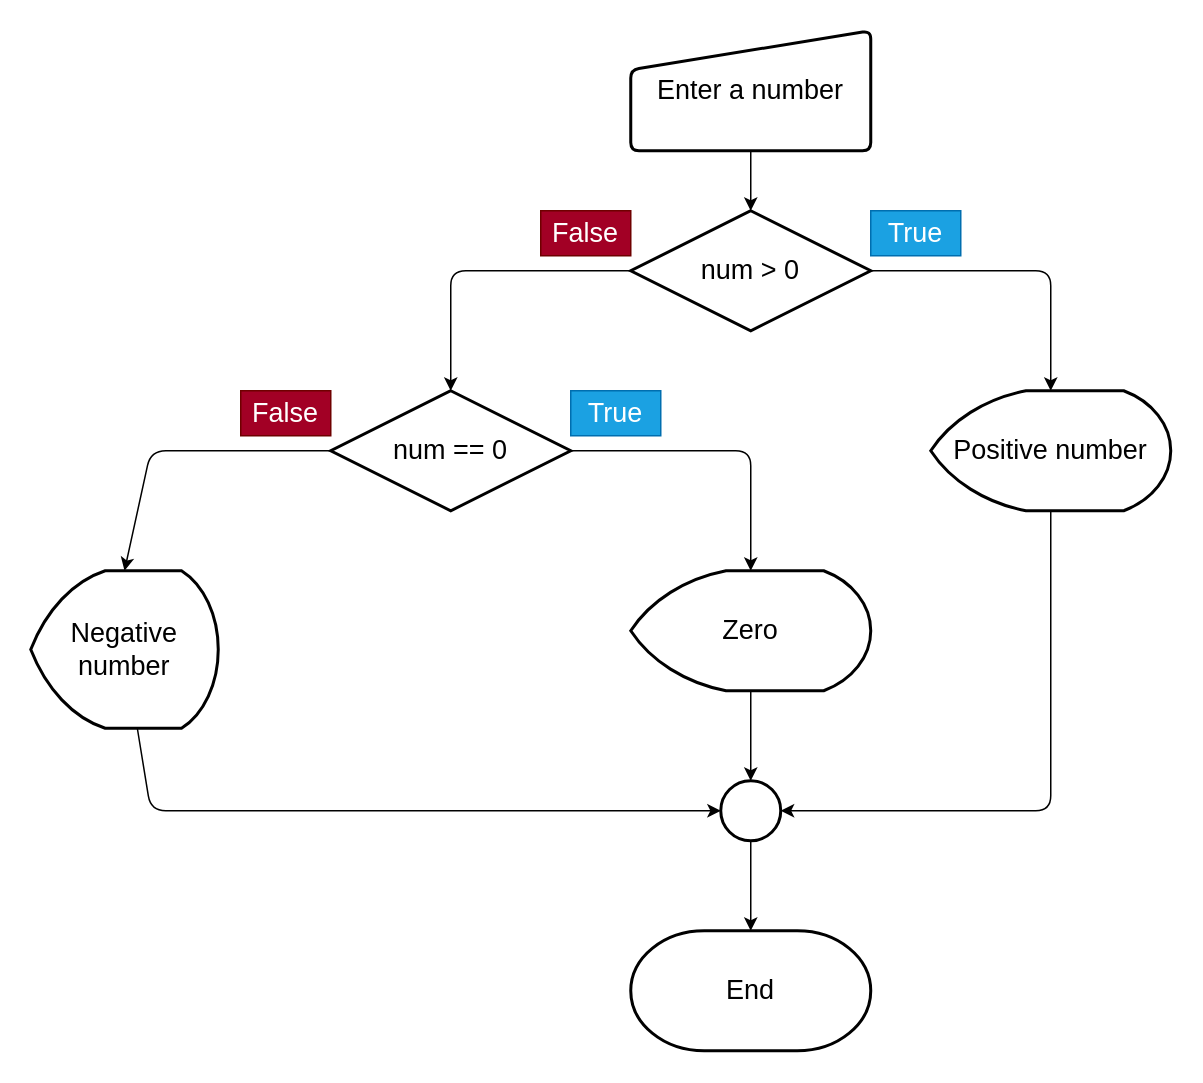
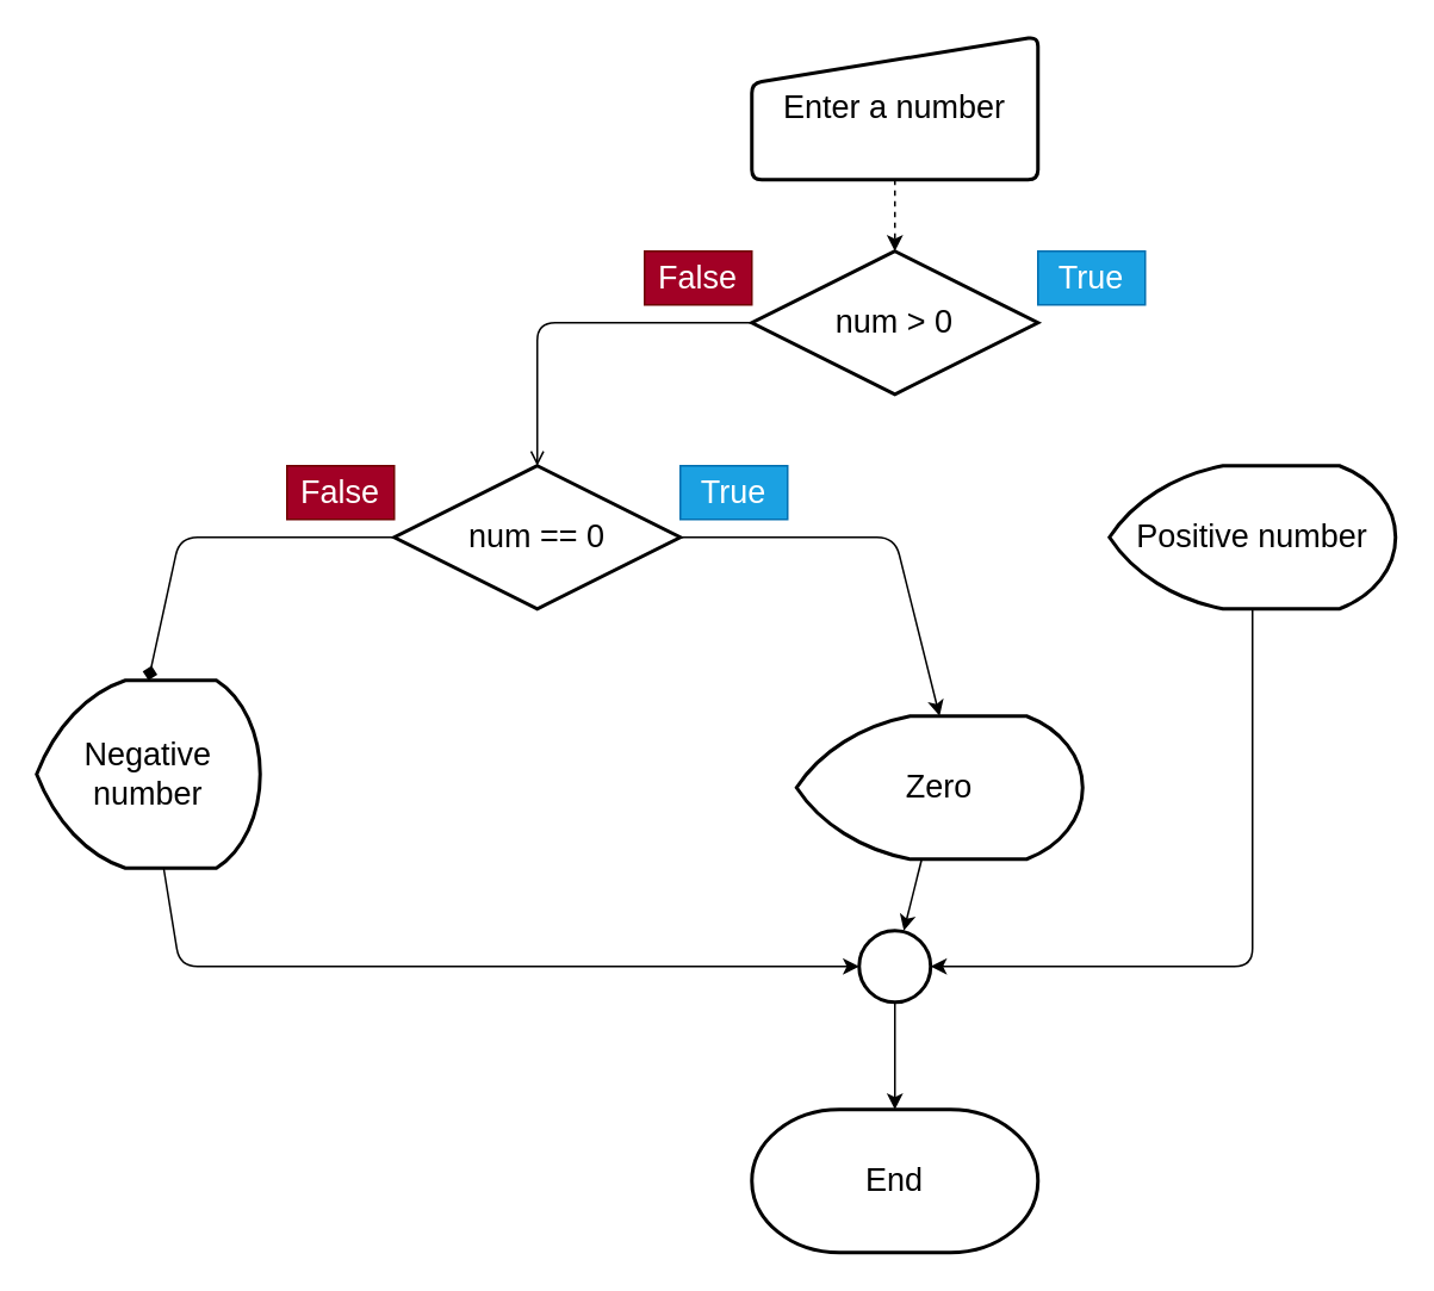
- <mxCell id="3" value="" style="edgeStyle=none;html=1;fontSize=18;" edge="1" parent="1" source="4" target="7"><mxGeometry relative="1" as="geometry" /></mxCell>
+ <mxCell id="3" value="" style="edgeStyle=none;html=1;fontSize=18;dashed=1;" edge="1" parent="1" source="4" target="7"><mxGeometry relative="1" as="geometry" /></mxCell>
- <mxCell id="5" value="" style="edgeStyle=none;html=1;fontSize=18;" edge="1" parent="1" source="7" target="9"><mxGeometry relative="1" as="geometry"><Array as="points"><mxPoint x="700" y="180" /></Array></mxGeometry></mxCell>
- <mxCell id="6" style="edgeStyle=none;html=1;entryX=0.5;entryY=0;entryDx=0;entryDy=0;entryPerimeter=0;fontSize=18;" edge="1" parent="1" source="7" target="12"><mxGeometry relative="1" as="geometry"><Array as="points"><mxPoint x="300" y="180" /></Array></mxGeometry></mxCell>
+ <mxCell id="6" style="edgeStyle=none;html=1;entryX=0.5;entryY=0;entryDx=0;entryDy=0;entryPerimeter=0;fontSize=18;endArrow=open;" edge="1" parent="1" source="7" target="12"><mxGeometry relative="1" as="geometry"><Array as="points"><mxPoint x="300" y="180" /></Array></mxGeometry></mxCell>
- <mxCell id="11" style="edgeStyle=none;html=1;entryX=0.5;entryY=0;entryDx=0;entryDy=0;entryPerimeter=0;fontSize=18;" edge="1" parent="1" source="12" target="18"><mxGeometry relative="1" as="geometry"><Array as="points"><mxPoint x="100" y="300" /></Array></mxGeometry></mxCell>
+ <mxCell id="11" style="edgeStyle=none;html=1;entryX=0.5;entryY=0;entryDx=0;entryDy=0;entryPerimeter=0;fontSize=18;endArrow=diamond;" edge="1" parent="1" source="12" target="18"><mxGeometry relative="1" as="geometry"><Array as="points"><mxPoint x="100" y="300" /></Array></mxGeometry></mxCell>
- <mxCell id="14" value="Zero" style="strokeWidth=2;html=1;shape=mxgraph.flowchart.display;whiteSpace=wrap;fontSize=18;" vertex="1" parent="1"><mxGeometry x="420" y="380" width="160" height="80" as="geometry" /></mxCell>
+ <mxCell id="14" value="Zero" style="strokeWidth=2;html=1;shape=mxgraph.flowchart.display;whiteSpace=wrap;fontSize=18;" vertex="1" parent="1"><mxGeometry x="445" y="400" width="160" height="80" as="geometry" /></mxCell>
